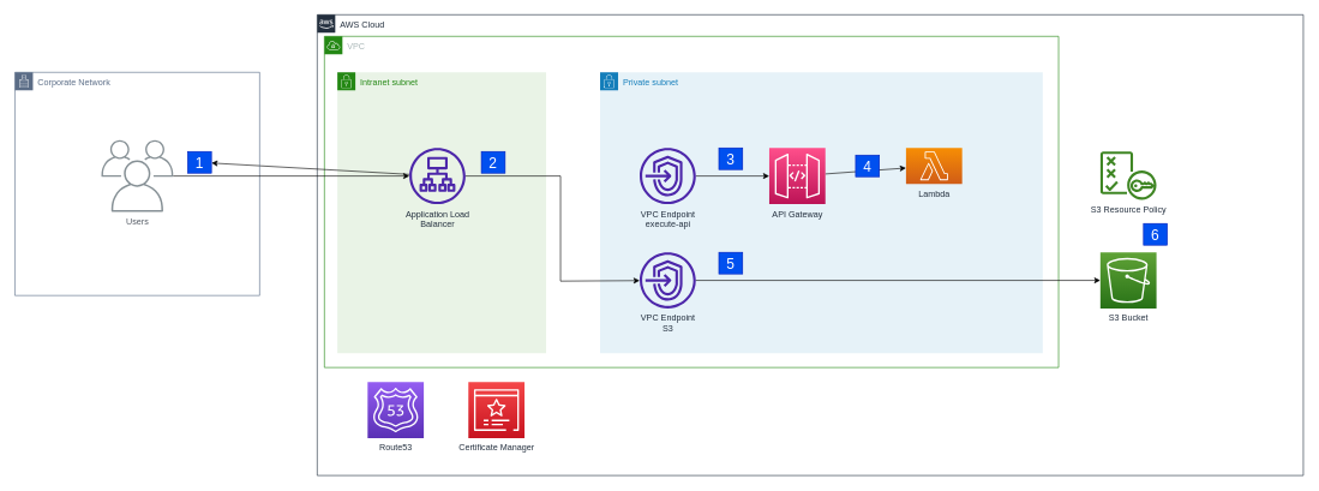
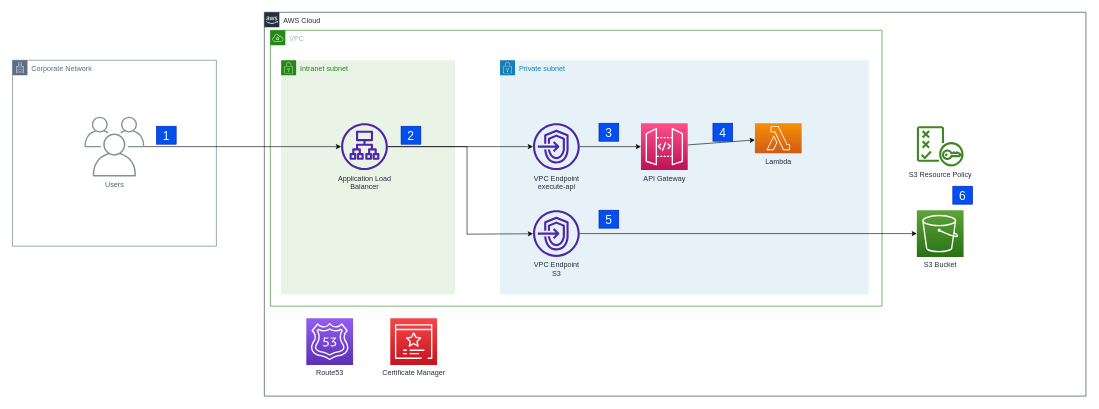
- <mxCell id="19" style="edgeStyle=none;html=1;" edge="1" parent="5" source="7" target="27"><mxGeometry relative="1" as="geometry" /></mxCell>
+ <mxCell id="19" style="edgeStyle=none;html=1;" edge="1" parent="5" source="7" target="13"><mxGeometry relative="1" as="geometry" /></mxCell>
- <mxCell id="17" value="4" style="rounded=0;whiteSpace=wrap;html=1;fillColor=#0050ef;fontColor=#ffffff;strokeColor=#001DBC;fontSize=20;fontStyle=0" vertex="1" parent="9"><mxGeometry x="355" y="115" width="33" height="30" as="geometry" /></mxCell>
+ <mxCell id="17" value="4" style="rounded=0;whiteSpace=wrap;html=1;fillColor=#0050ef;fontColor=#ffffff;strokeColor=#001DBC;fontSize=20;fontStyle=0" vertex="1" parent="9"><mxGeometry x="355" y="105" width="33" height="30" as="geometry" /></mxCell>
